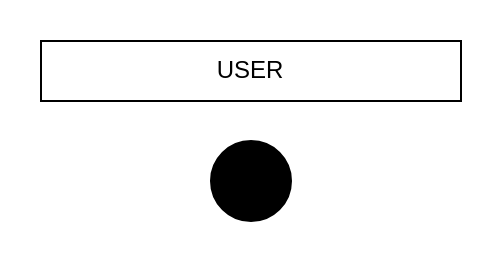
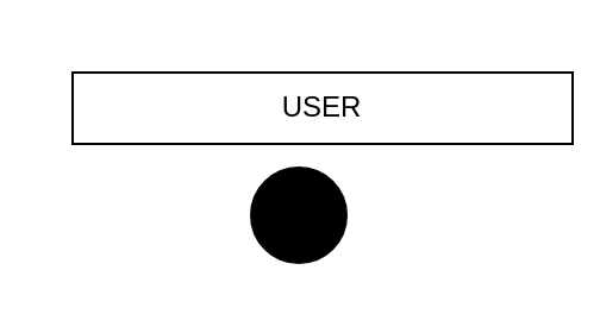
- <mxCell id="2" value="USER" style="rounded=0;whiteSpace=wrap;html=1;" vertex="1" parent="1"><mxGeometry x="20" y="20" width="210" height="30" as="geometry" /></mxCell>
+ <mxCell id="2" value="USER" style="rounded=0;whiteSpace=wrap;html=1;" vertex="1" parent="1"><mxGeometry x="30" y="30" width="210" height="30" as="geometry" /></mxCell>
